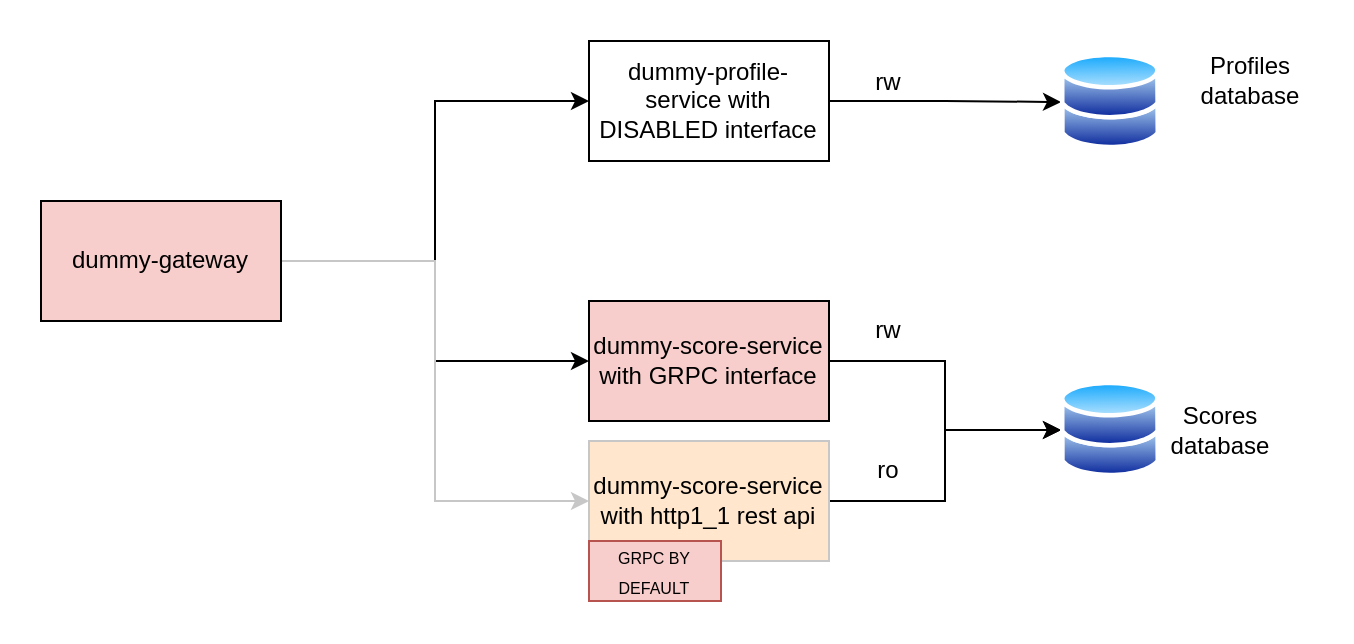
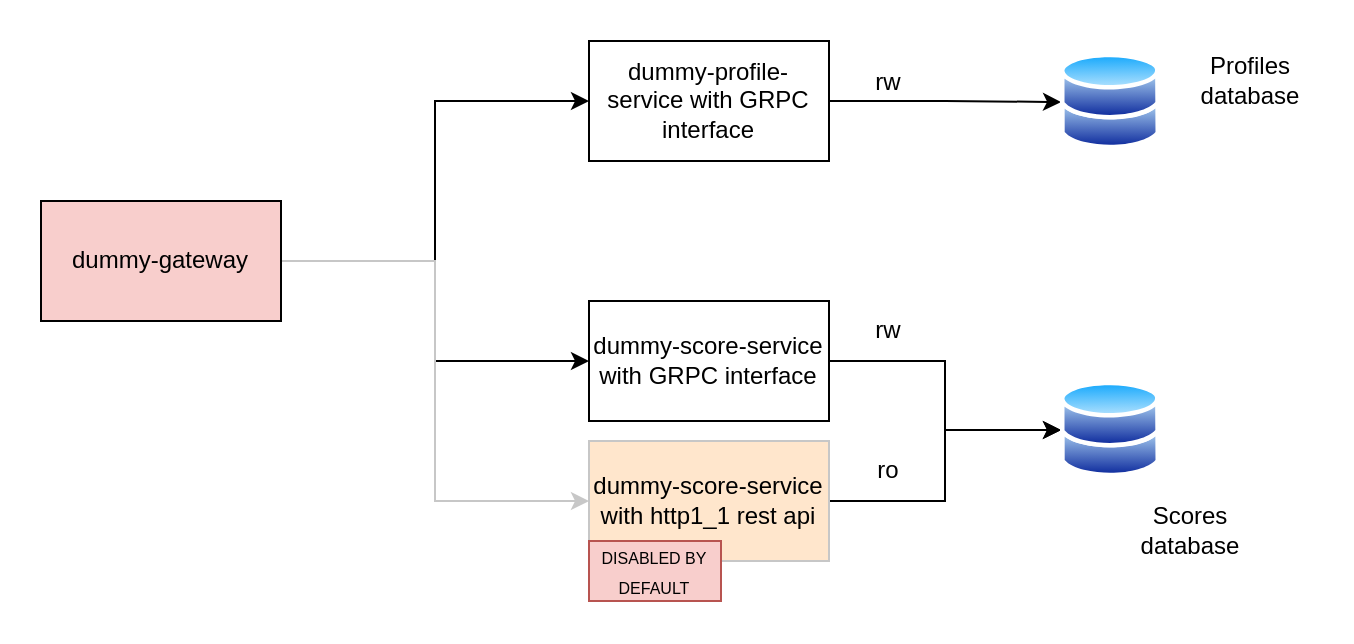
- <mxCell id="7" value="dummy-profile-service with DISABLED interface" style="rounded=0;whiteSpace=wrap;html=1;" parent="1" vertex="1"><mxGeometry x="294" y="20" width="120" height="60" as="geometry" /></mxCell>
+ <mxCell id="7" value="dummy-profile-service with GRPC interface" style="rounded=0;whiteSpace=wrap;html=1;" parent="1" vertex="1"><mxGeometry x="294" y="20" width="120" height="60" as="geometry" /></mxCell>
- <mxCell id="9" value="dummy-score-service with GRPC interface" style="rounded=0;whiteSpace=wrap;html=1;fillColor=#f8cecc;" parent="1" vertex="1"><mxGeometry x="294" y="150" width="120" height="60" as="geometry" /></mxCell>
+ <mxCell id="9" value="dummy-score-service with GRPC interface" style="rounded=0;whiteSpace=wrap;html=1;" parent="1" vertex="1"><mxGeometry x="294" y="150" width="120" height="60" as="geometry" /></mxCell>
- <mxCell id="17" value="Scores database" style="text;html=1;strokeColor=none;fillColor=none;align=center;verticalAlign=middle;whiteSpace=wrap;rounded=0;" parent="1" vertex="1"><mxGeometry x="580" y="199.5" width="60" height="30" as="geometry" /></mxCell>
+ <mxCell id="17" value="Scores database" style="text;html=1;strokeColor=none;fillColor=none;align=center;verticalAlign=middle;whiteSpace=wrap;rounded=0;" parent="1" vertex="1"><mxGeometry x="565" y="249.5" width="60" height="30" as="geometry" /></mxCell>
- <mxCell id="19" value="&lt;font style=&quot;font-size: 8px;&quot;&gt;GRPC BY DEFAULT&lt;/font&gt;" style="text;html=1;strokeColor=#b85450;fillColor=#f8cecc;align=center;verticalAlign=middle;whiteSpace=wrap;rounded=0;" parent="1" vertex="1"><mxGeometry x="294" y="270" width="66" height="30" as="geometry" /></mxCell>
+ <mxCell id="19" value="&lt;font style=&quot;font-size: 8px;&quot;&gt;DISABLED BY DEFAULT&lt;/font&gt;" style="text;html=1;strokeColor=#b85450;fillColor=#f8cecc;align=center;verticalAlign=middle;whiteSpace=wrap;rounded=0;" parent="1" vertex="1"><mxGeometry x="294" y="270" width="66" height="30" as="geometry" /></mxCell>
